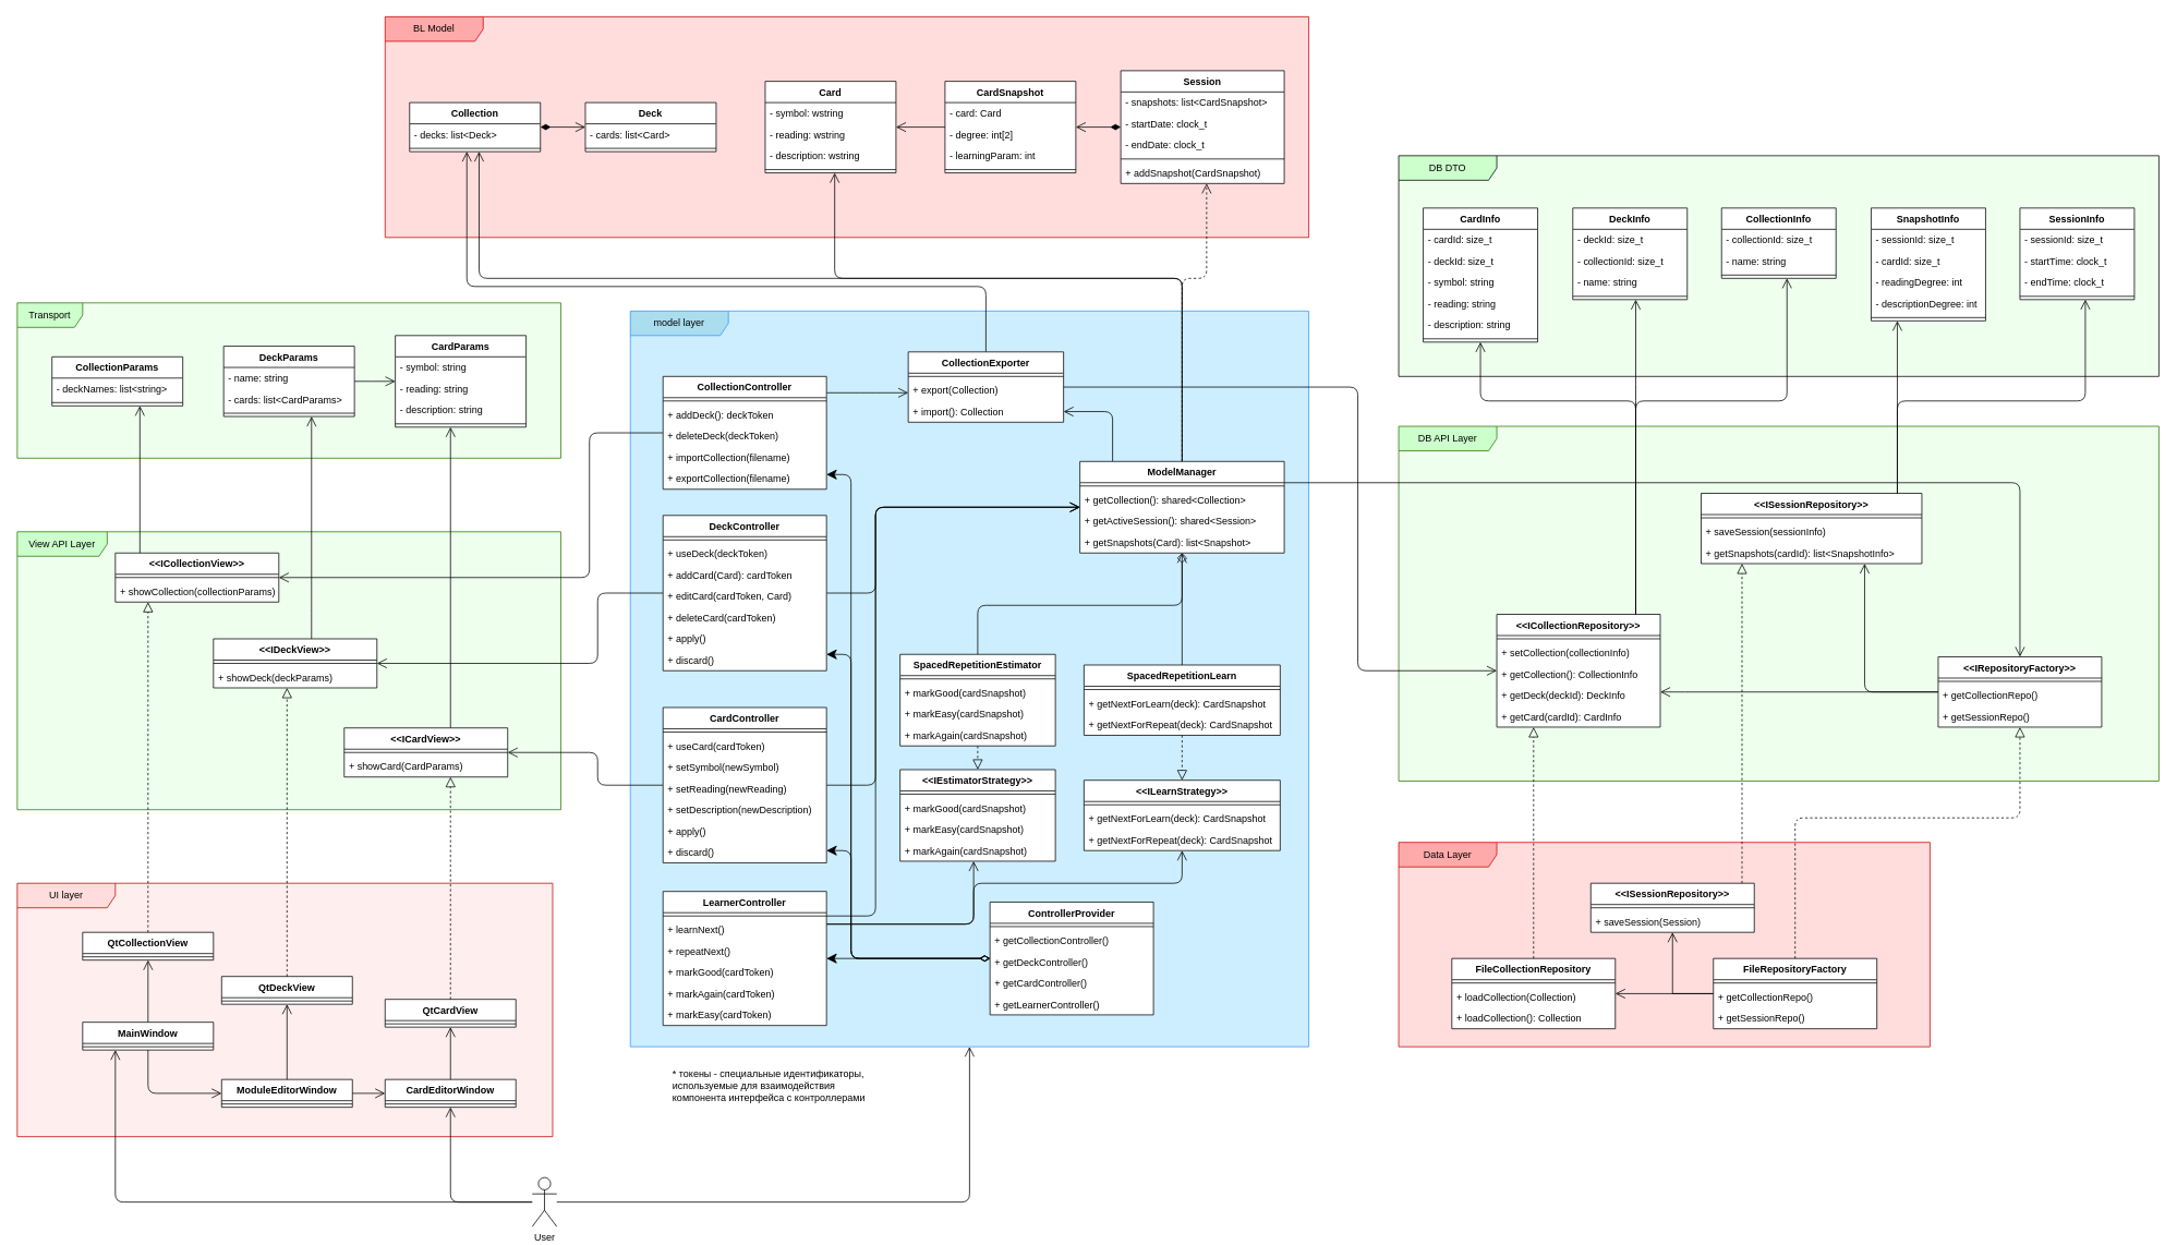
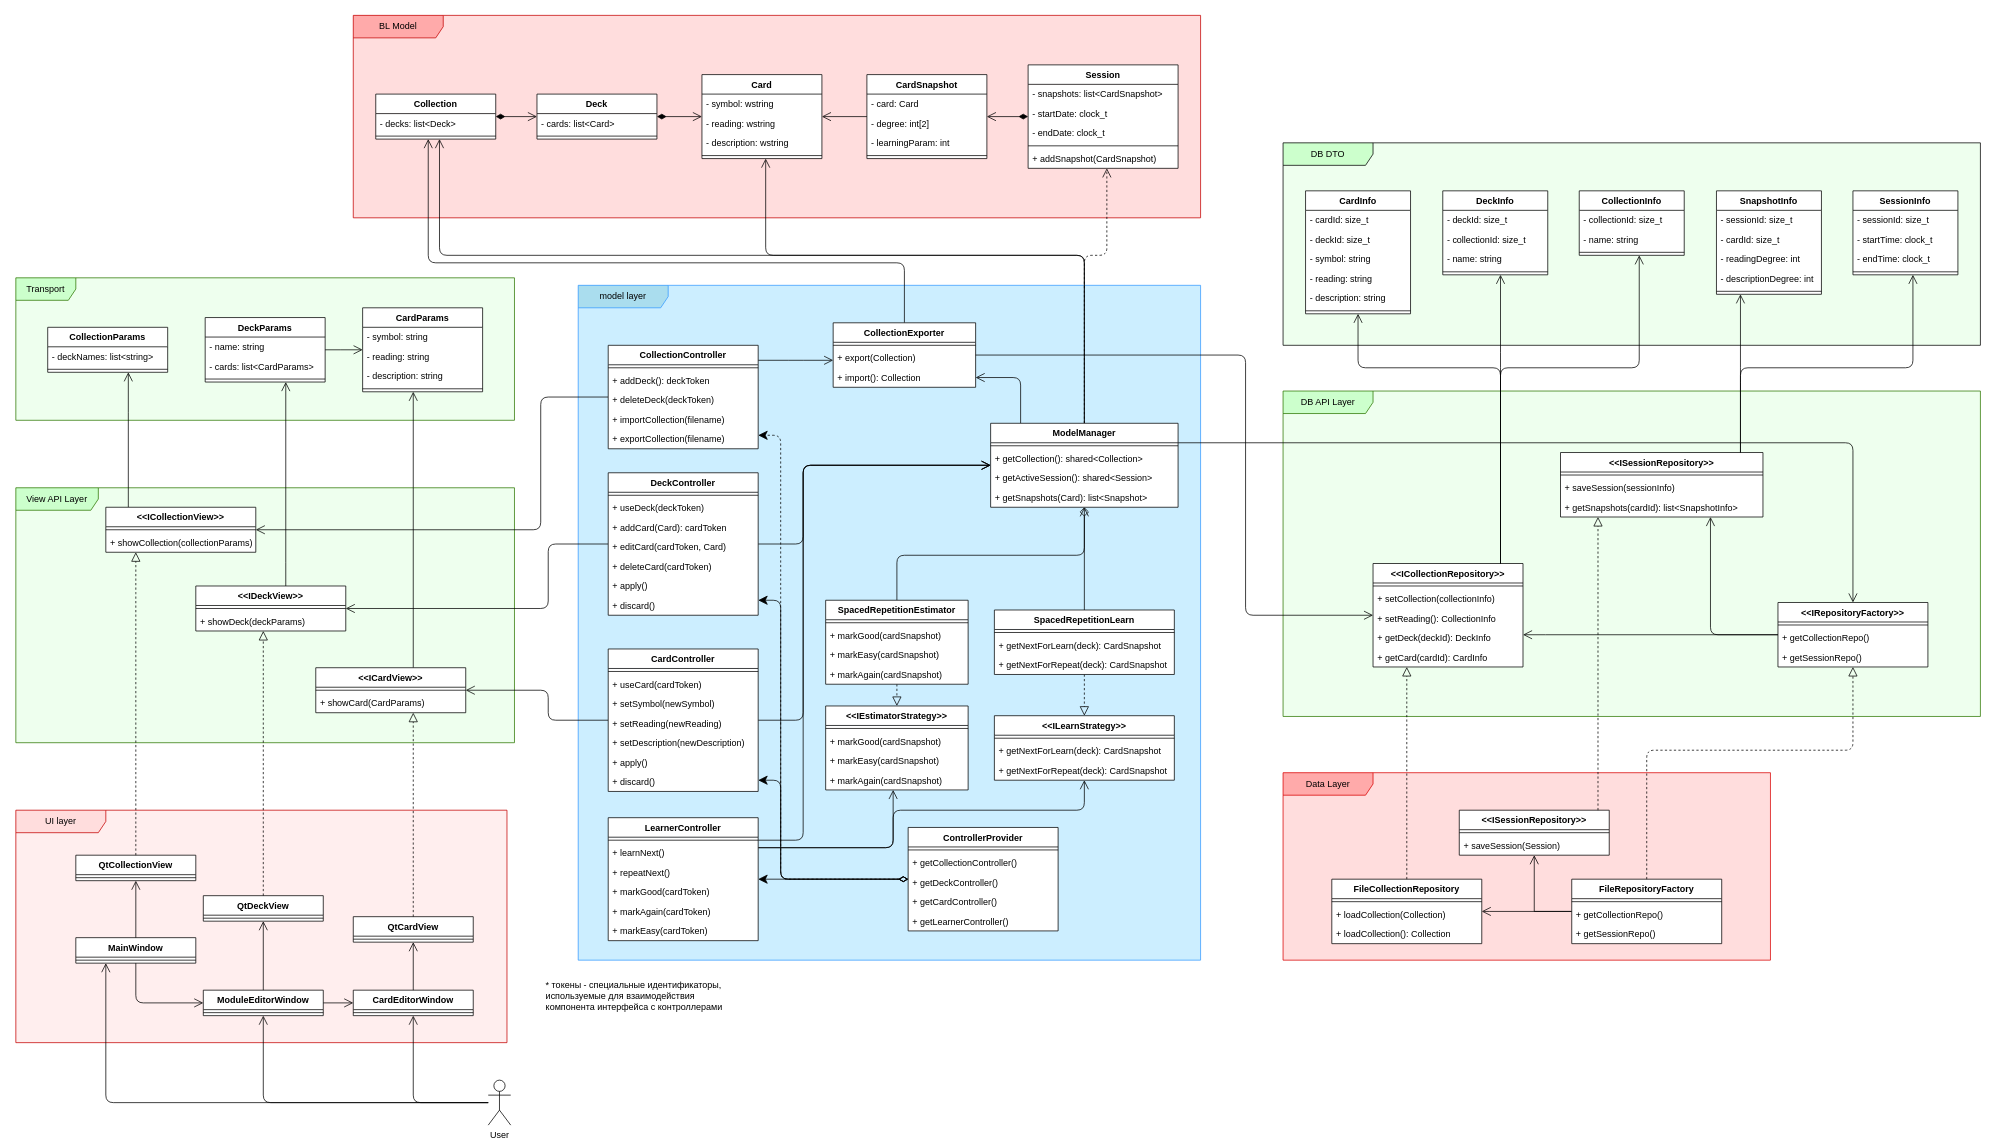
+ <mxCell id="27" style="edgeStyle=orthogonalEdgeStyle;html=1;rounded=0;endSize=10;startSize=10;startArrow=diamondThin;startFill=1;endArrow=open;endFill=0;" parent="3" source="7" target="10" edge="1"><mxGeometry relative="1" as="geometry" /></mxCell>
- <mxCell id="215" style="edgeStyle=orthogonalEdgeStyle;rounded=1;html=1;endArrow=classic;endFill=1;startSize=10;endSize=10;startArrow=diamondThin;startFill=0;" parent="1" source="188" target="133" edge="1"><mxGeometry relative="1" as="geometry"><Array as="points"><mxPoint x="1040" y="1172" /><mxPoint x="1040" y="580" /></Array></mxGeometry></mxCell>
+ <mxCell id="215" style="edgeStyle=orthogonalEdgeStyle;rounded=1;html=1;endArrow=classic;endFill=1;startSize=10;endSize=10;startArrow=diamondThin;startFill=0;dashed=1;" parent="1" source="188" target="133" edge="1"><mxGeometry relative="1" as="geometry"><Array as="points"><mxPoint x="1040" y="1172" /><mxPoint x="1040" y="580" /></Array></mxGeometry></mxCell>
- <mxCell id="34" value="+ getCollection(): CollectionInfo" style="text;strokeColor=none;fillColor=none;align=left;verticalAlign=top;spacingLeft=4;spacingRight=4;overflow=hidden;rotatable=0;points=[[0,0.5],[1,0.5]];portConstraint=eastwest;" parent="31" vertex="1"><mxGeometry y="60" width="200" height="26" as="geometry" /></mxCell>
+ <mxCell id="34" value="+ setReading(): CollectionInfo" style="text;strokeColor=none;fillColor=none;align=left;verticalAlign=top;spacingLeft=4;spacingRight=4;overflow=hidden;rotatable=0;points=[[0,0.5],[1,0.5]];portConstraint=eastwest;" parent="31" vertex="1"><mxGeometry y="60" width="200" height="26" as="geometry" /></mxCell>
- <mxCell id="194" value="* токены - специальные идентификаторы, используемые для взаимодействия компонента интерфейса с контроллерами" style="text;html=1;strokeColor=none;fillColor=none;align=left;verticalAlign=top;whiteSpace=wrap;rounded=0;" parent="1" vertex="1"><mxGeometry x="820" y="1300" width="250" height="70" as="geometry" /></mxCell>
+ <mxCell id="194" value="* токены - специальные идентификаторы, используемые для взаимодействия компонента интерфейса с контроллерами" style="text;html=1;strokeColor=none;fillColor=none;align=left;verticalAlign=top;whiteSpace=wrap;rounded=0;" parent="1" vertex="1"><mxGeometry x="725" y="1300" width="250" height="70" as="geometry" /></mxCell>
- <mxCell id="233" style="edgeStyle=orthogonalEdgeStyle;rounded=1;html=1;startArrow=none;startFill=0;endArrow=open;endFill=0;startSize=10;endSize=10;" parent="1" source="235" target="75" edge="1"><mxGeometry relative="1" as="geometry" /></mxCell>
+ <mxCell id="233" style="edgeStyle=orthogonalEdgeStyle;rounded=1;html=1;startArrow=none;startFill=0;endArrow=open;endFill=0;startSize=10;endSize=10;" parent="1" source="235" target="112" edge="1"><mxGeometry relative="1" as="geometry" /></mxCell>
